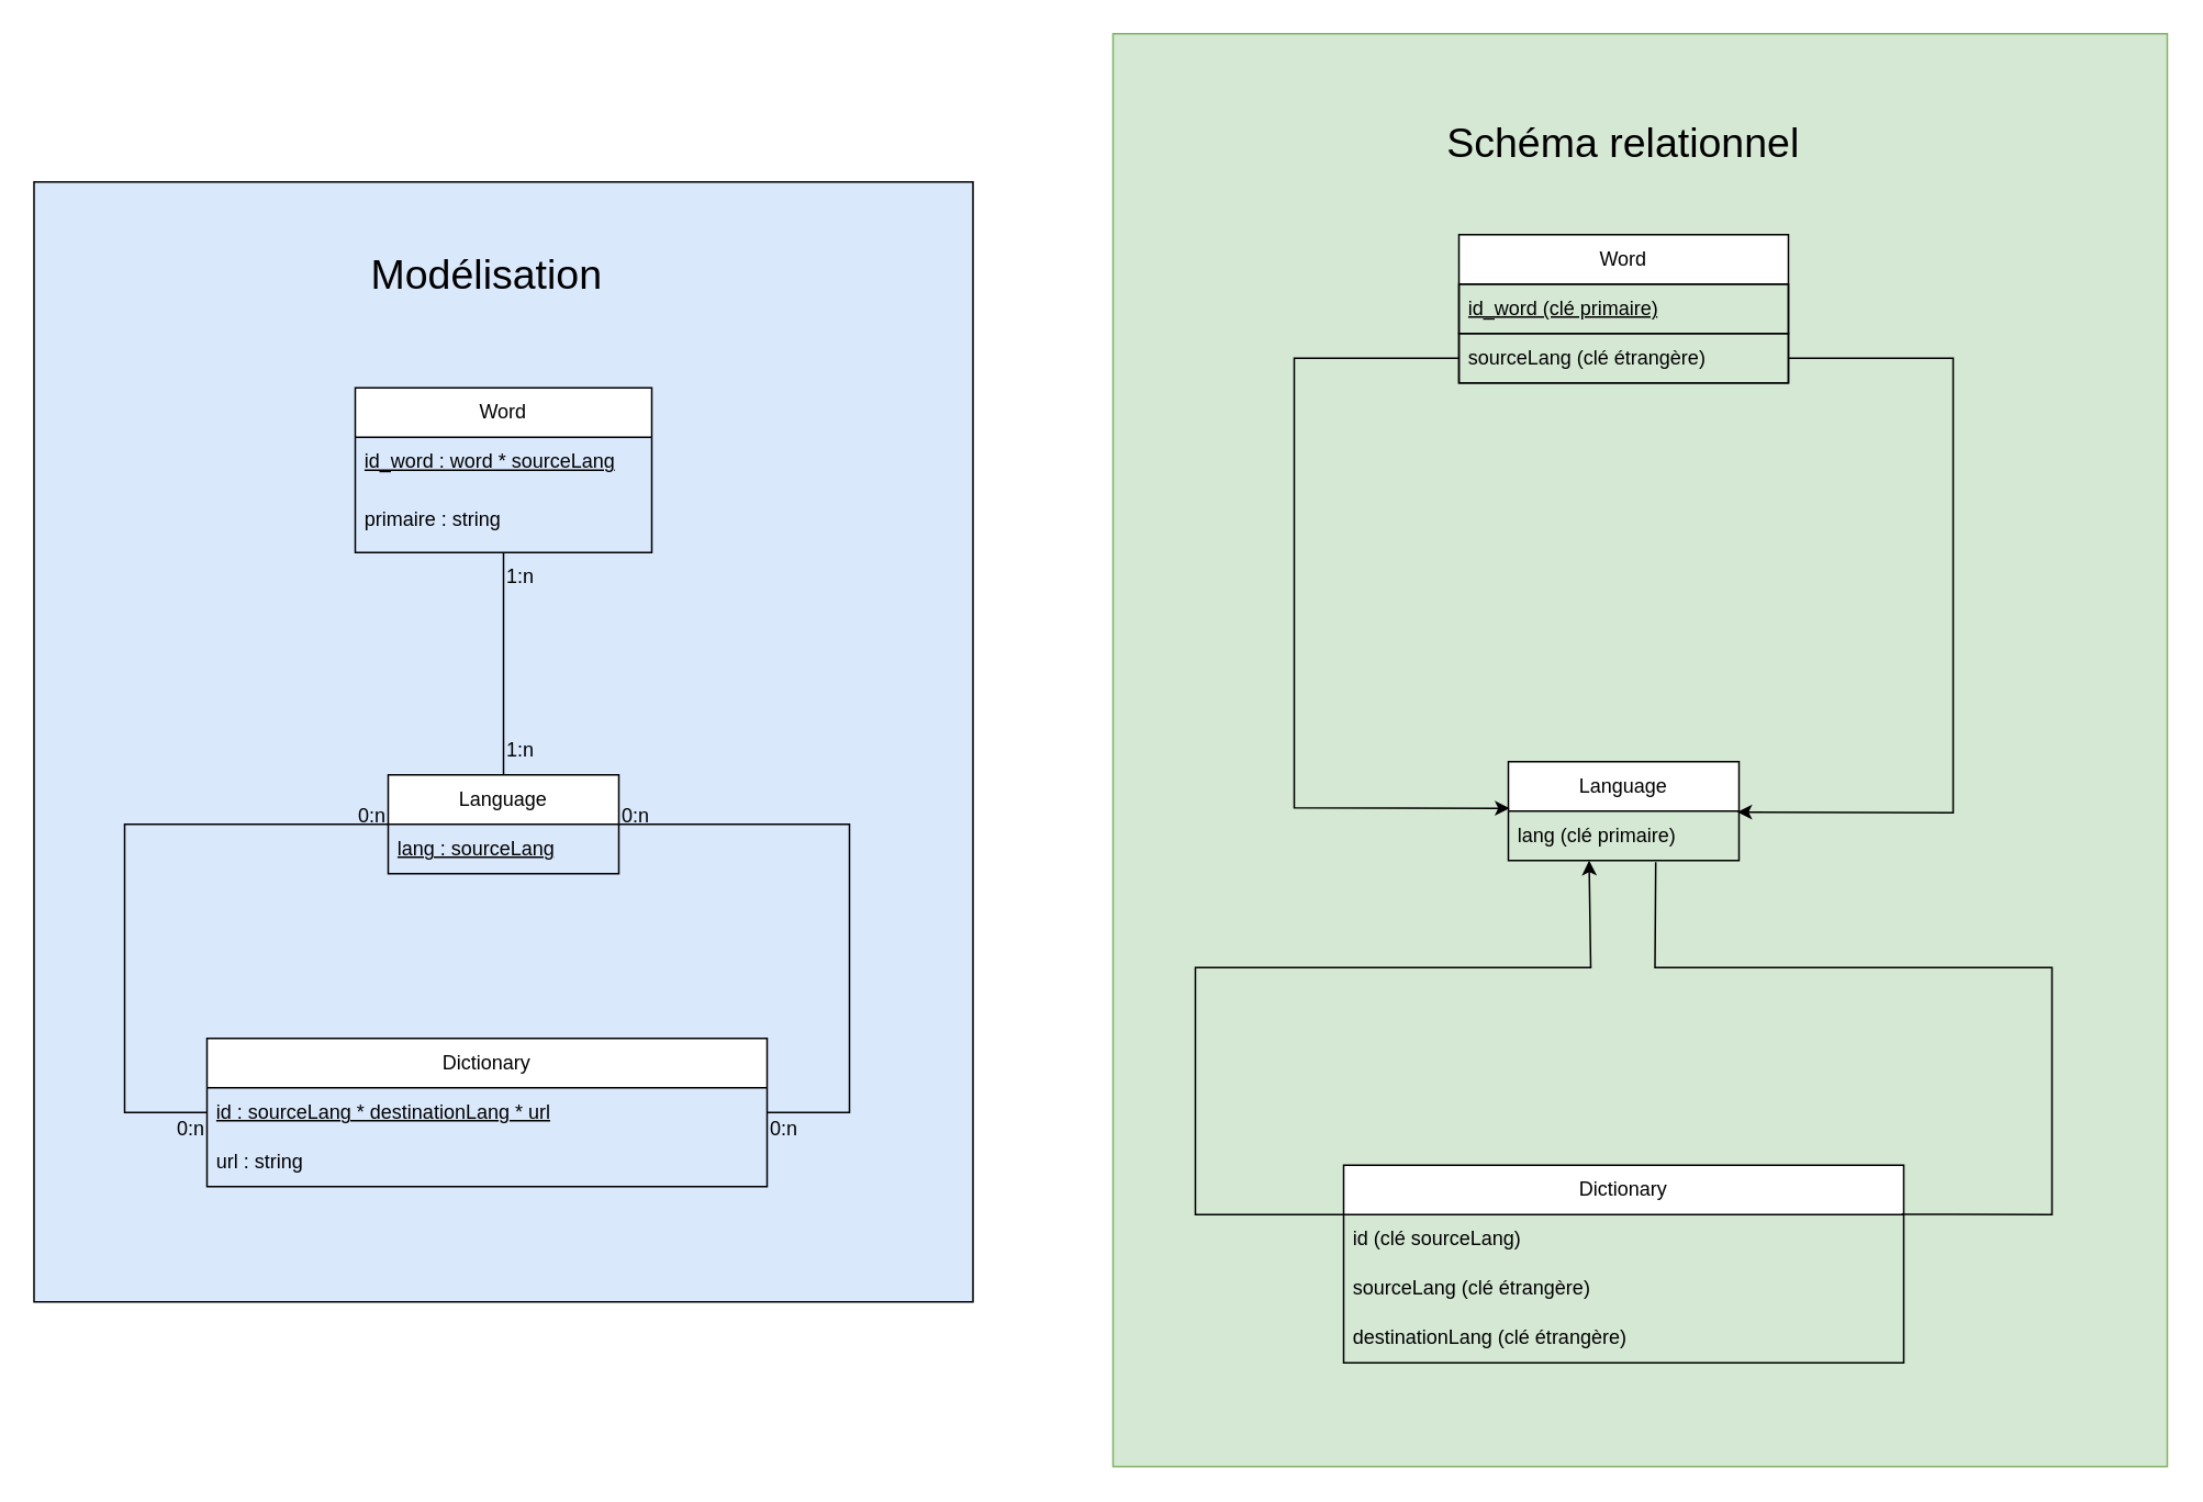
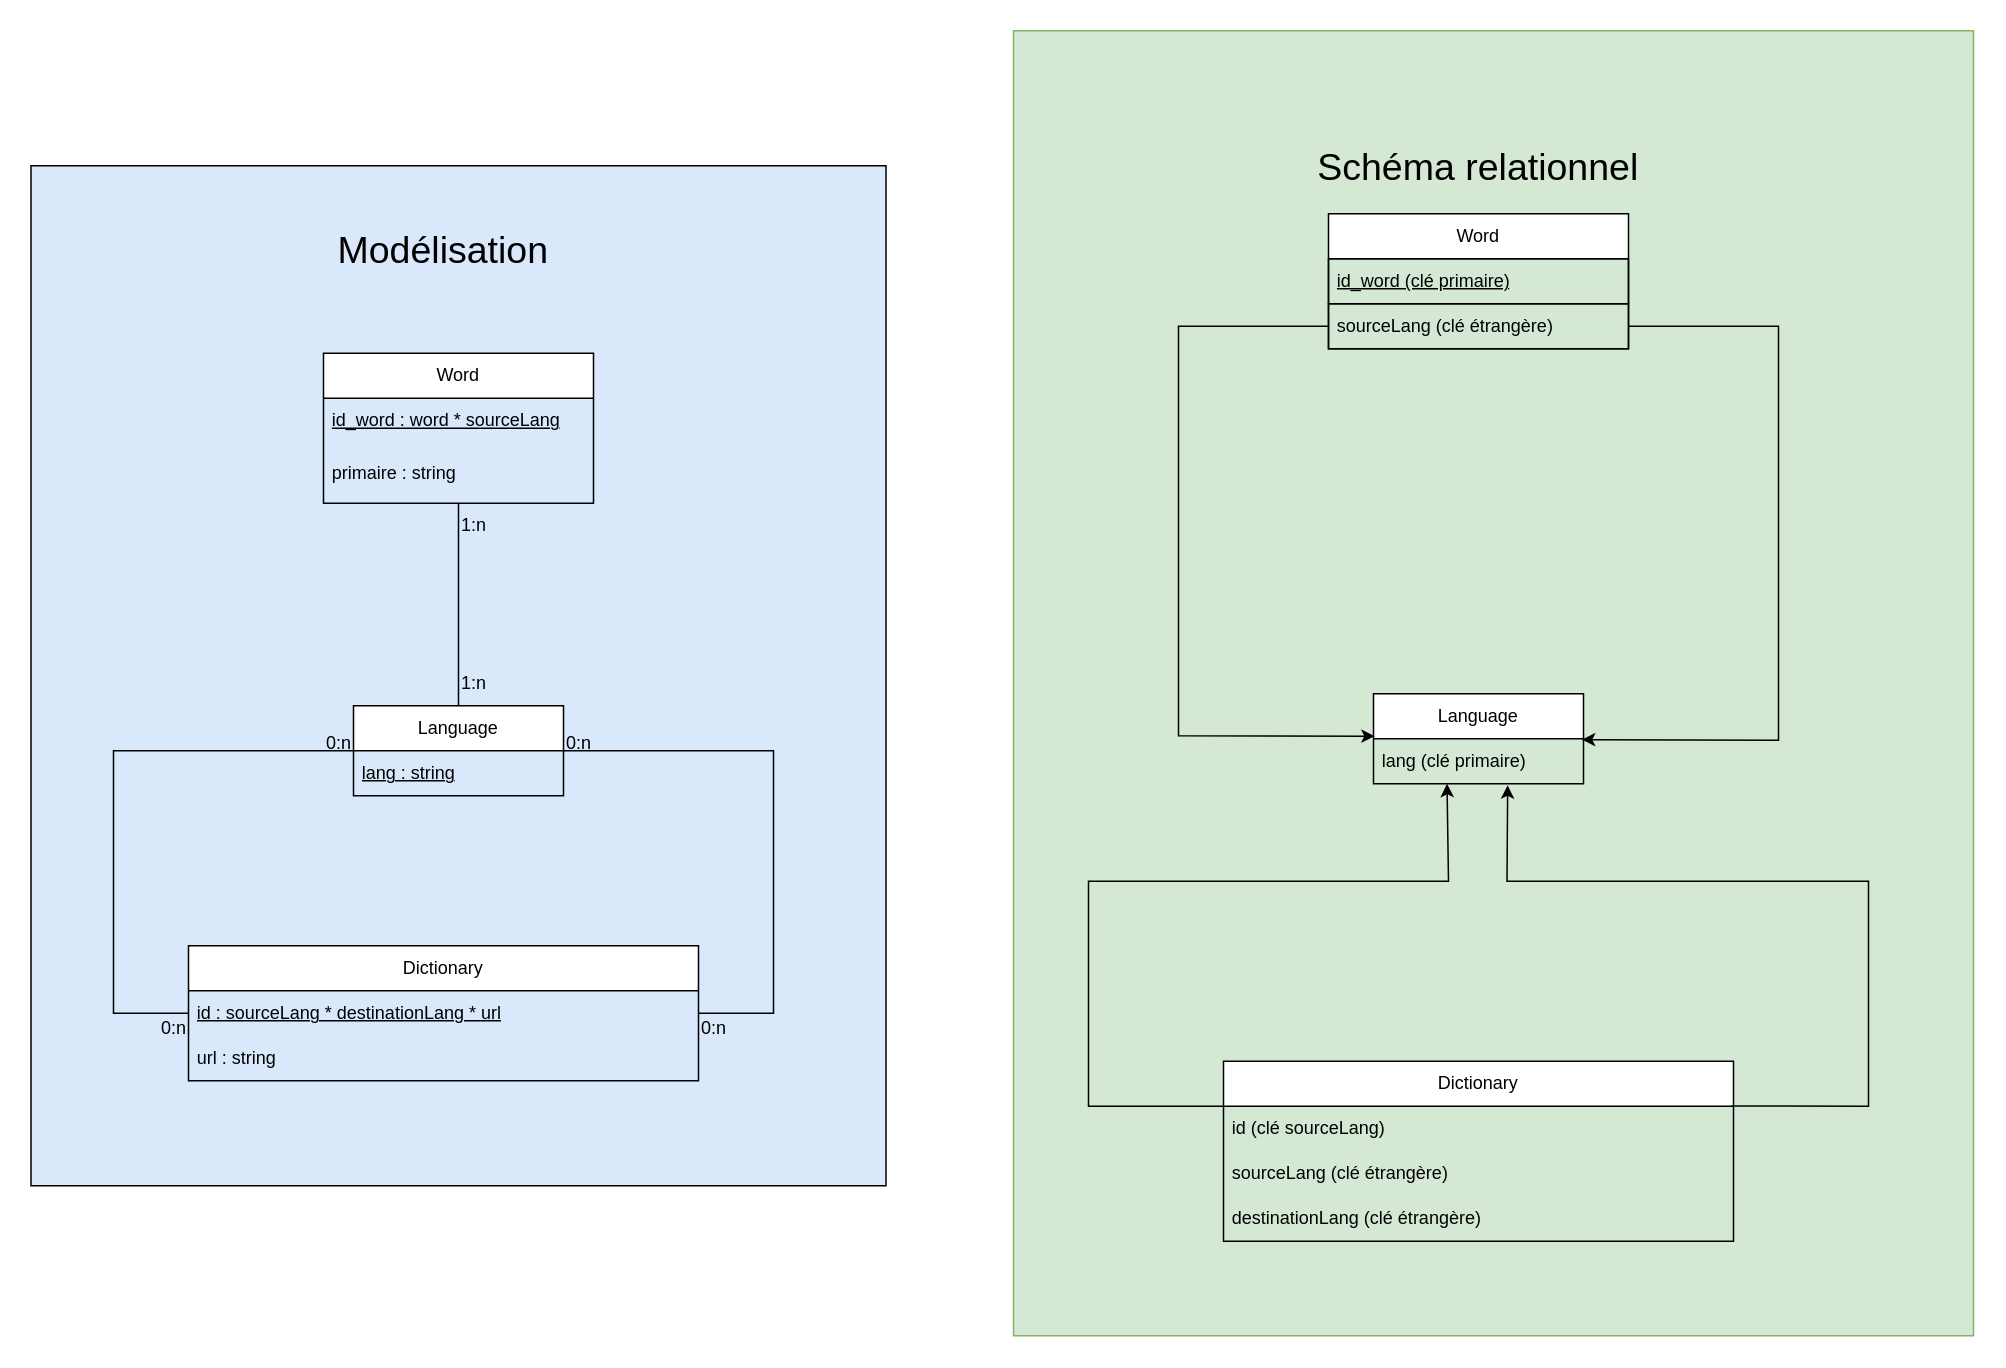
- <mxCell id="35" value="Schéma relationnel" style="text;html=1;strokeColor=none;fillColor=none;align=center;verticalAlign=middle;whiteSpace=wrap;rounded=0;fontSize=25;" vertex="1" parent="1"><mxGeometry x="860" y="60" width="250" height="50" as="geometry" /></mxCell>
+ <mxCell id="35" value="Schéma relationnel" style="text;html=1;strokeColor=none;fillColor=none;align=center;verticalAlign=middle;whiteSpace=wrap;rounded=0;fontSize=25;" vertex="1" parent="1"><mxGeometry x="860" y="85" width="250" height="50" as="geometry" /></mxCell>
- <mxCell id="20" value="&lt;u&gt;lang : sourceLang&lt;/u&gt;" style="text;align=left;verticalAlign=middle;spacingLeft=4;spacingRight=4;overflow=hidden;points=[[0,0.5],[1,0.5]];portConstraint=eastwest;rotatable=0;whiteSpace=wrap;html=1;" vertex="1" parent="19"><mxGeometry y="30" width="140" height="30" as="geometry" /></mxCell>
+ <mxCell id="20" value="&lt;u&gt;lang : string&lt;/u&gt;" style="text;align=left;verticalAlign=middle;spacingLeft=4;spacingRight=4;overflow=hidden;points=[[0,0.5],[1,0.5]];portConstraint=eastwest;rotatable=0;whiteSpace=wrap;html=1;" vertex="1" parent="19"><mxGeometry y="30" width="140" height="30" as="geometry" /></mxCell>
- <mxCell id="18" value="" style="endArrow=none;html=1;rounded=0;entryX=0.639;entryY=1.035;entryDx=0;entryDy=0;entryPerimeter=0;exitX=0.996;exitY=-0.005;exitDx=0;exitDy=0;exitPerimeter=0;" edge="1" parent="1" source="12" target="7"><mxGeometry width="50" height="50" relative="1" as="geometry"><mxPoint x="985" y="667" as="sourcePoint" /><mxPoint x="1035" y="617" as="targetPoint" /><Array as="points"><mxPoint x="1245" y="737" /><mxPoint x="1245" y="587" /><mxPoint x="1004" y="587" /></Array></mxGeometry></mxCell>
+ <mxCell id="18" value="" style="endArrow=classic;html=1;rounded=0;entryX=0.639;entryY=1.035;entryDx=0;entryDy=0;entryPerimeter=0;exitX=0.996;exitY=-0.005;exitDx=0;exitDy=0;exitPerimeter=0;" edge="1" parent="1" source="12" target="7"><mxGeometry width="50" height="50" relative="1" as="geometry"><mxPoint x="985" y="667" as="sourcePoint" /><mxPoint x="1035" y="617" as="targetPoint" /><Array as="points"><mxPoint x="1245" y="737" /><mxPoint x="1245" y="587" /><mxPoint x="1004" y="587" /></Array></mxGeometry></mxCell>
